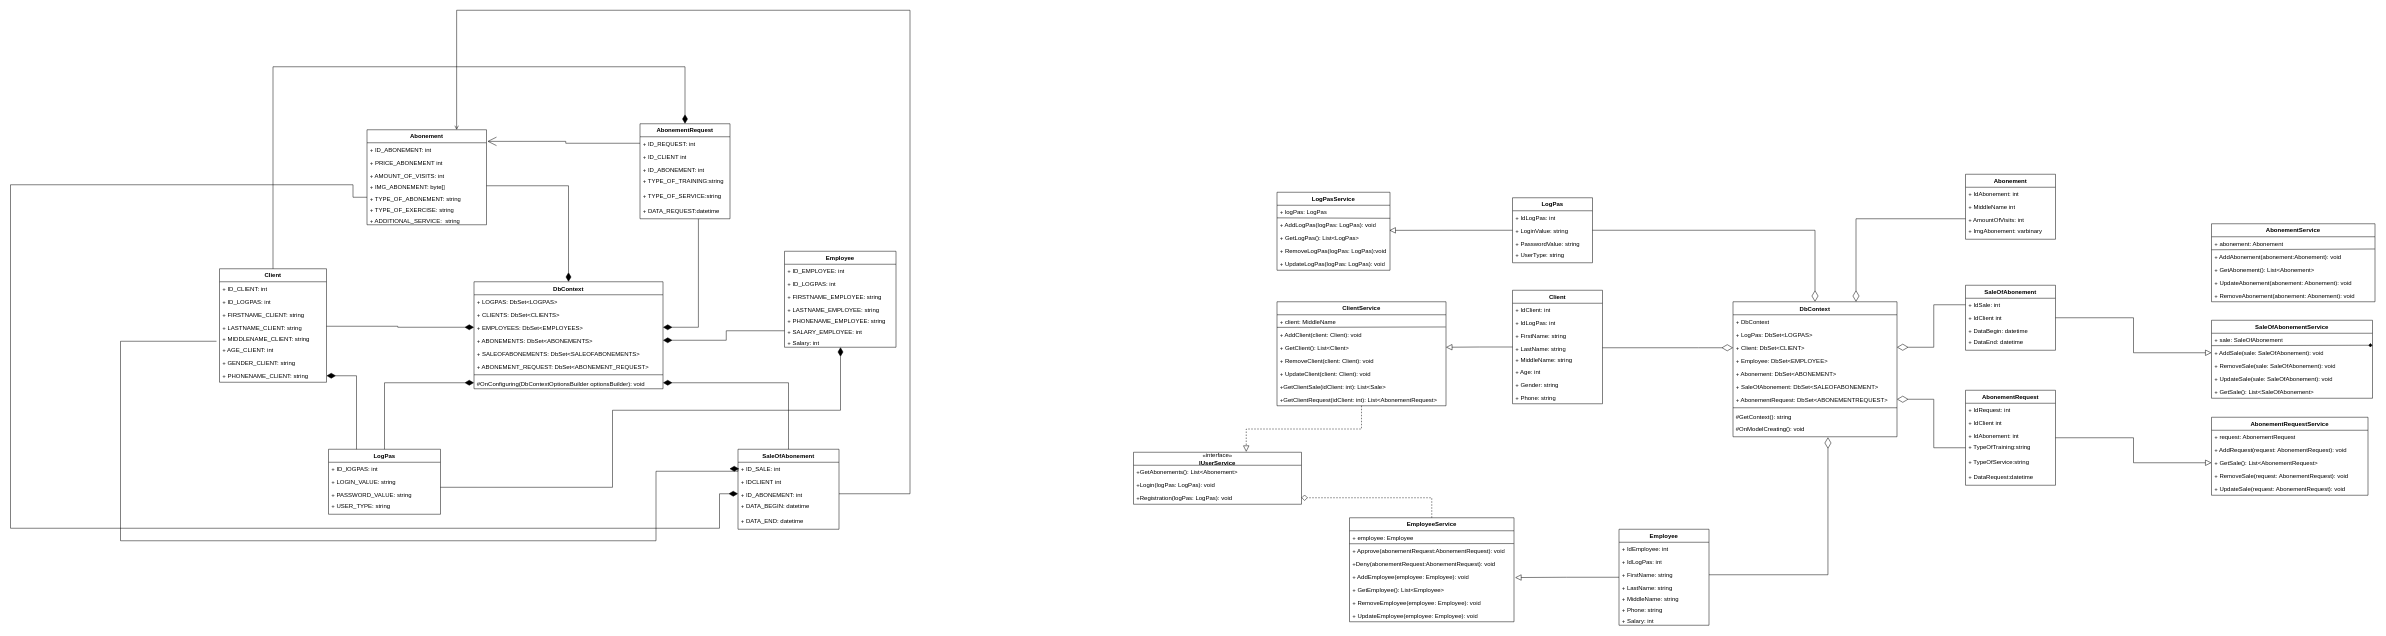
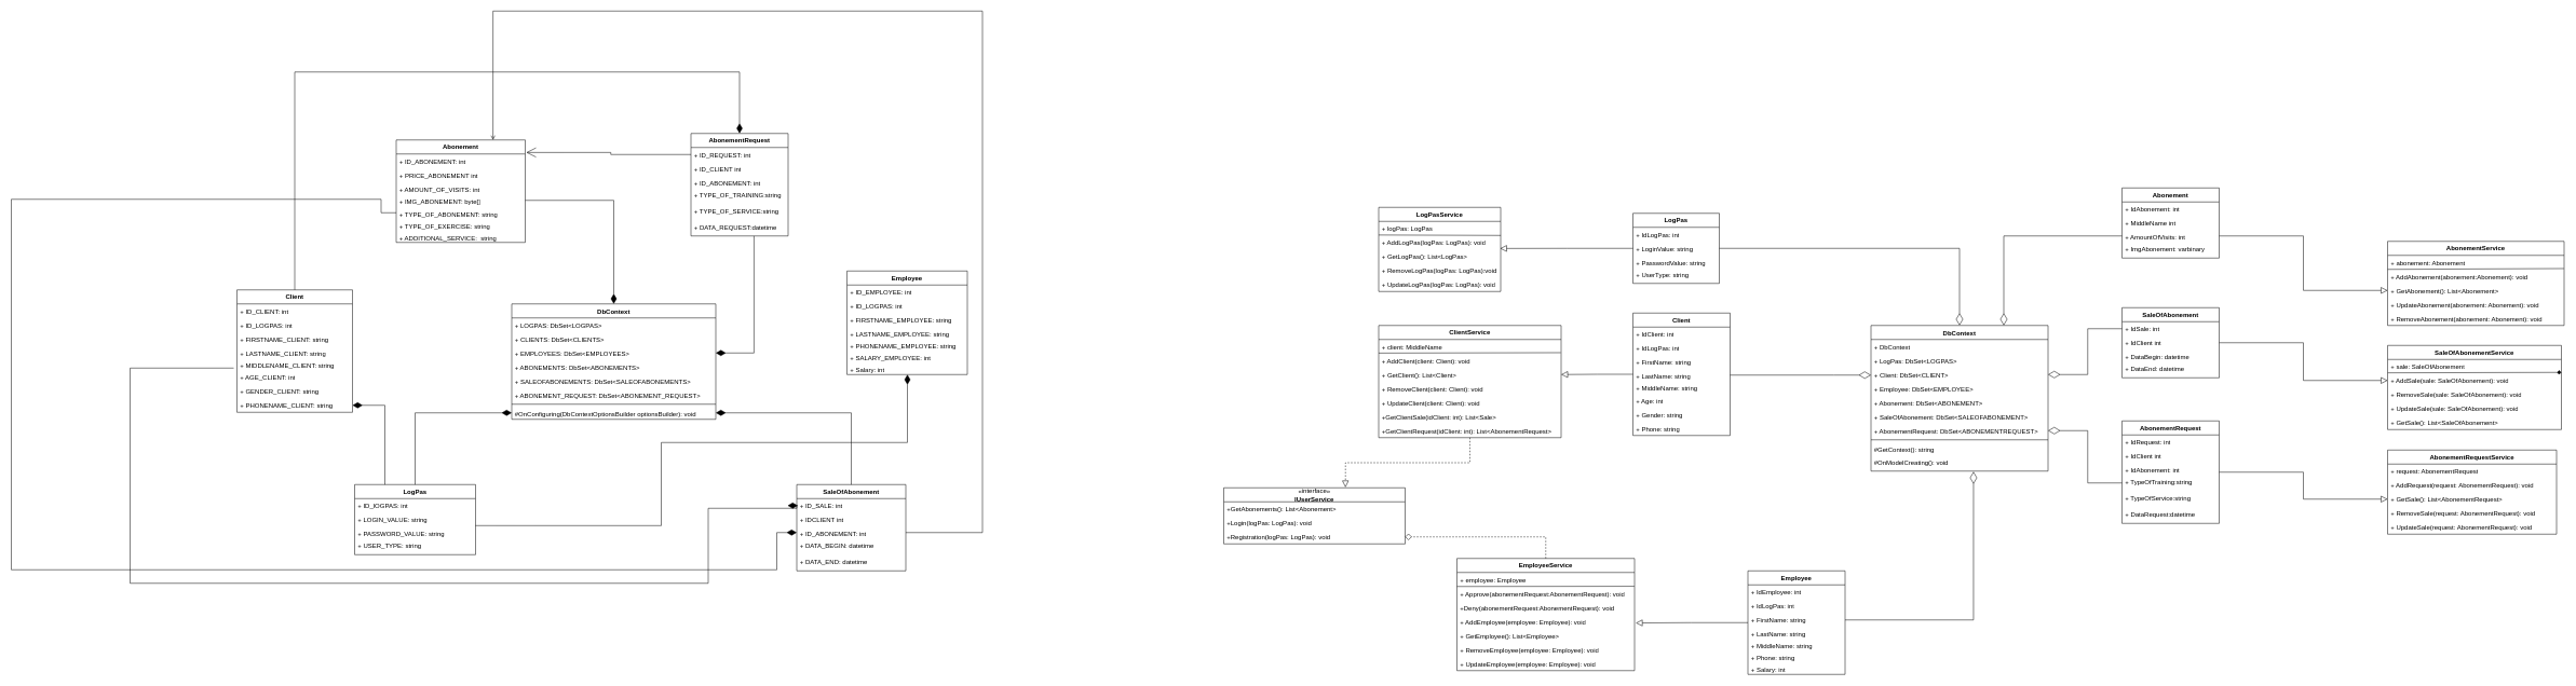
+ <mxCell id="108" style="edgeStyle=orthogonalEdgeStyle;rounded=0;orthogonalLoop=1;jettySize=auto;html=1;entryX=0;entryY=0.5;entryDx=0;entryDy=0;endArrow=block;endFill=0;endSize=10;" parent="1" source="93" target="16" edge="1"><mxGeometry relative="1" as="geometry" /></mxCell>
- <mxCell id="170" style="edgeStyle=orthogonalEdgeStyle;rounded=0;orthogonalLoop=1;jettySize=auto;html=1;endArrow=diamondThin;endFill=1;exitX=1;exitY=0.5;exitDx=0;exitDy=0;startSize=16;endSize=16;" parent="1" source="128" target="118" edge="1"><mxGeometry relative="1" as="geometry" /></mxCell>
- <mxCell id="173" style="edgeStyle=orthogonalEdgeStyle;rounded=0;orthogonalLoop=1;jettySize=auto;html=1;exitX=0;exitY=0.5;exitDx=0;exitDy=0;endArrow=diamondThin;endFill=1;endSize=16;" parent="1" source="155" target="119" edge="1"><mxGeometry relative="1" as="geometry" /></mxCell>
